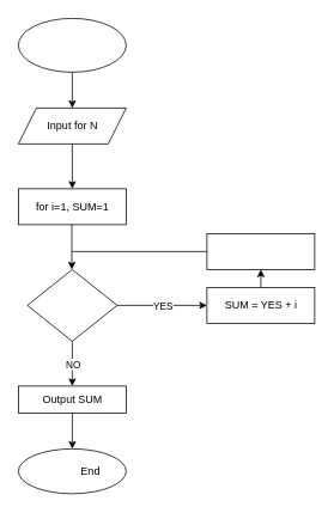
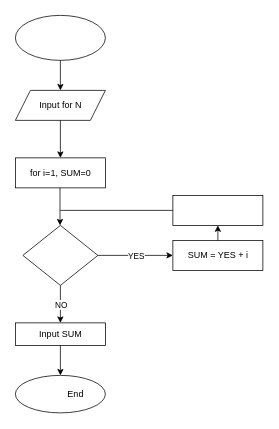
- <mxCell id="20" value="for i=1, SUM=1" style="text;html=1;resizable=0;autosize=1;align=center;verticalAlign=middle;points=[];fillColor=none;strokeColor=none;rounded=0;" parent="1" vertex="1"><mxGeometry x="30" y="215" width="100" height="30" as="geometry" /></mxCell>
+ <mxCell id="20" value="for i=1, SUM=0" style="text;html=1;resizable=0;autosize=1;align=center;verticalAlign=middle;points=[];fillColor=none;strokeColor=none;rounded=0;" parent="1" vertex="1"><mxGeometry x="30" y="215" width="100" height="30" as="geometry" /></mxCell>
- <mxCell id="22" value="Output SUM" style="text;html=1;resizable=0;autosize=1;align=center;verticalAlign=middle;points=[];fillColor=none;strokeColor=none;rounded=0;" parent="1" vertex="1"><mxGeometry x="35" y="430" width="90" height="30" as="geometry" /></mxCell>
+ <mxCell id="22" value="Input SUM" style="text;html=1;resizable=0;autosize=1;align=center;verticalAlign=middle;points=[];fillColor=none;strokeColor=none;rounded=0;" parent="1" vertex="1"><mxGeometry x="35" y="430" width="90" height="30" as="geometry" /></mxCell>
